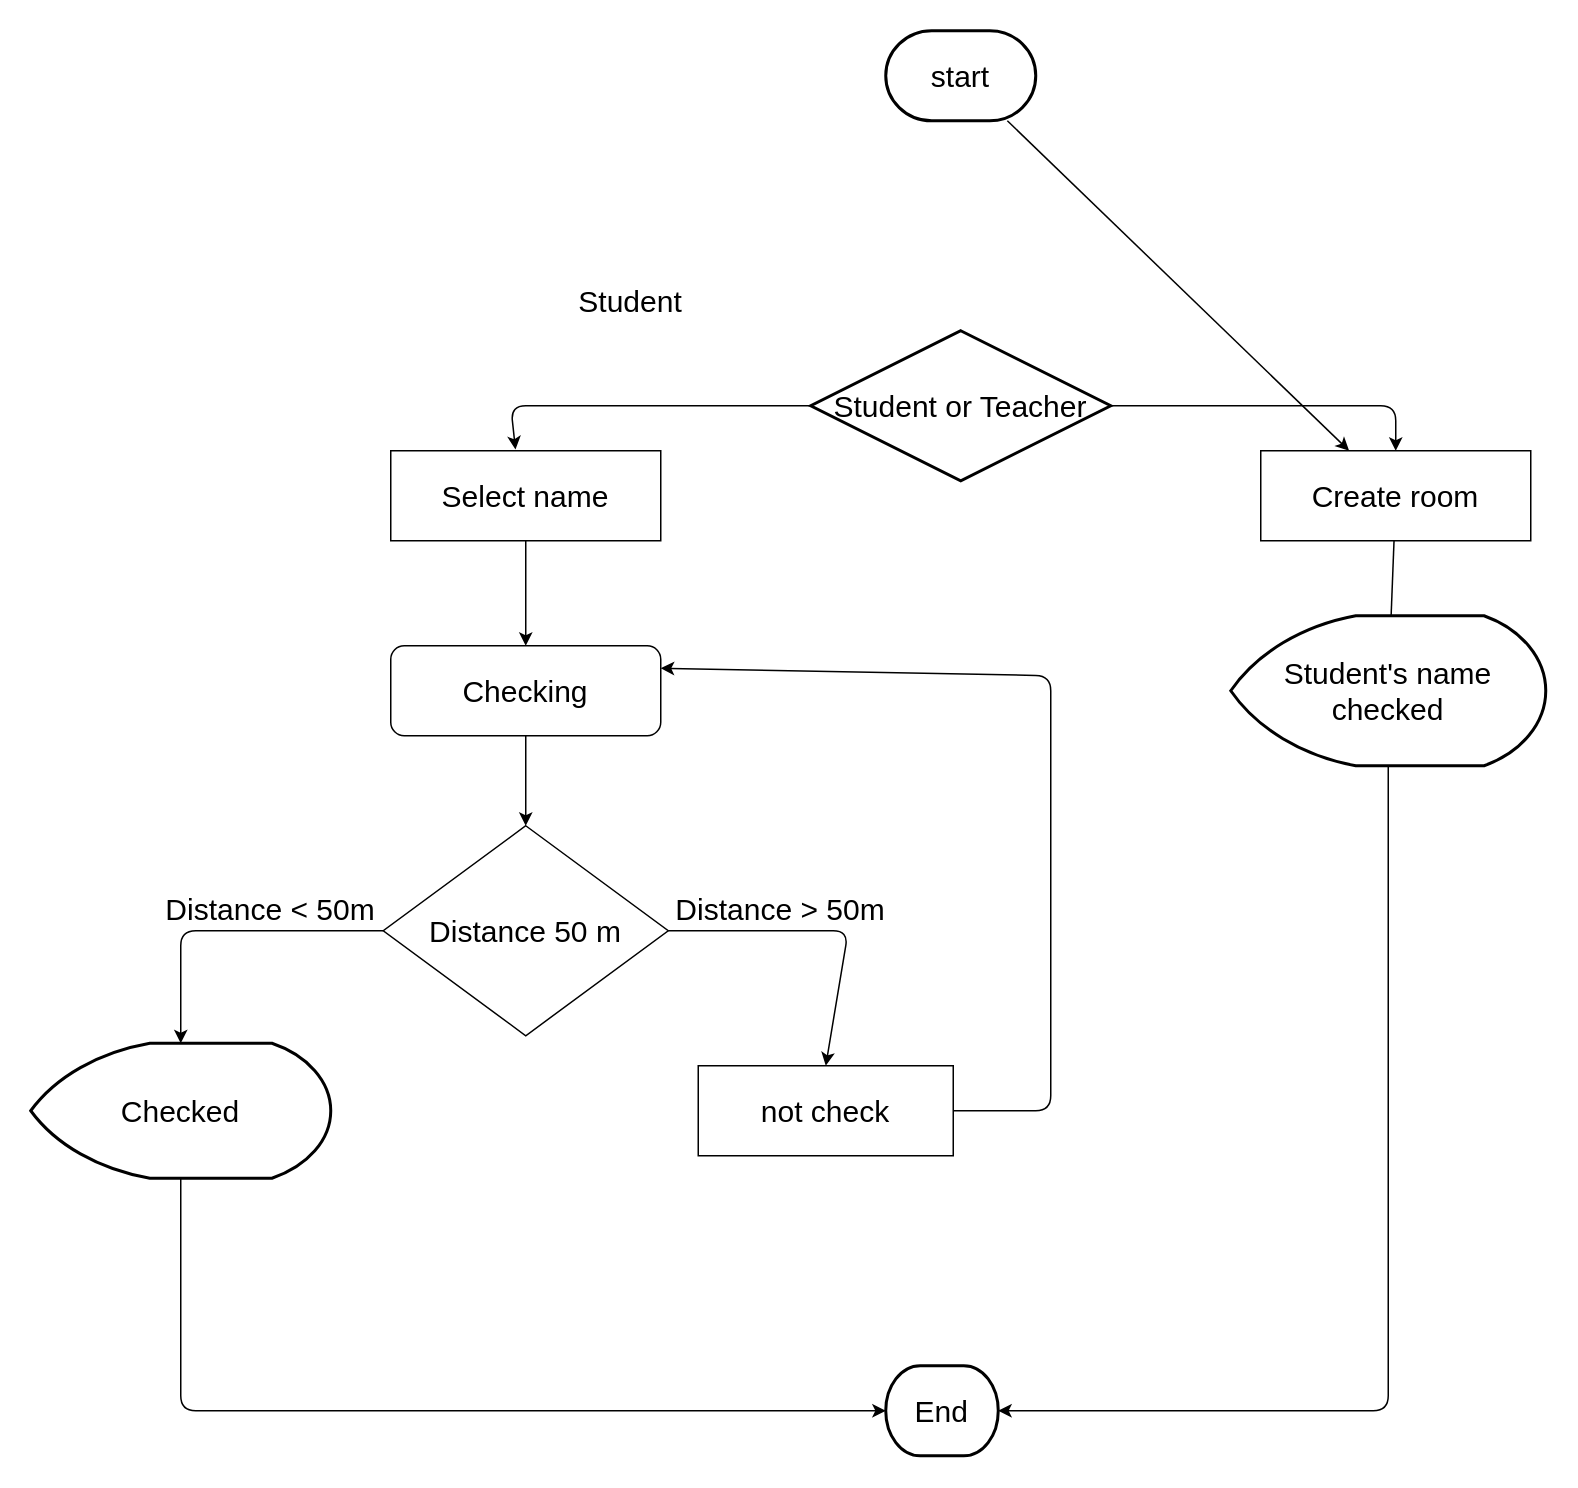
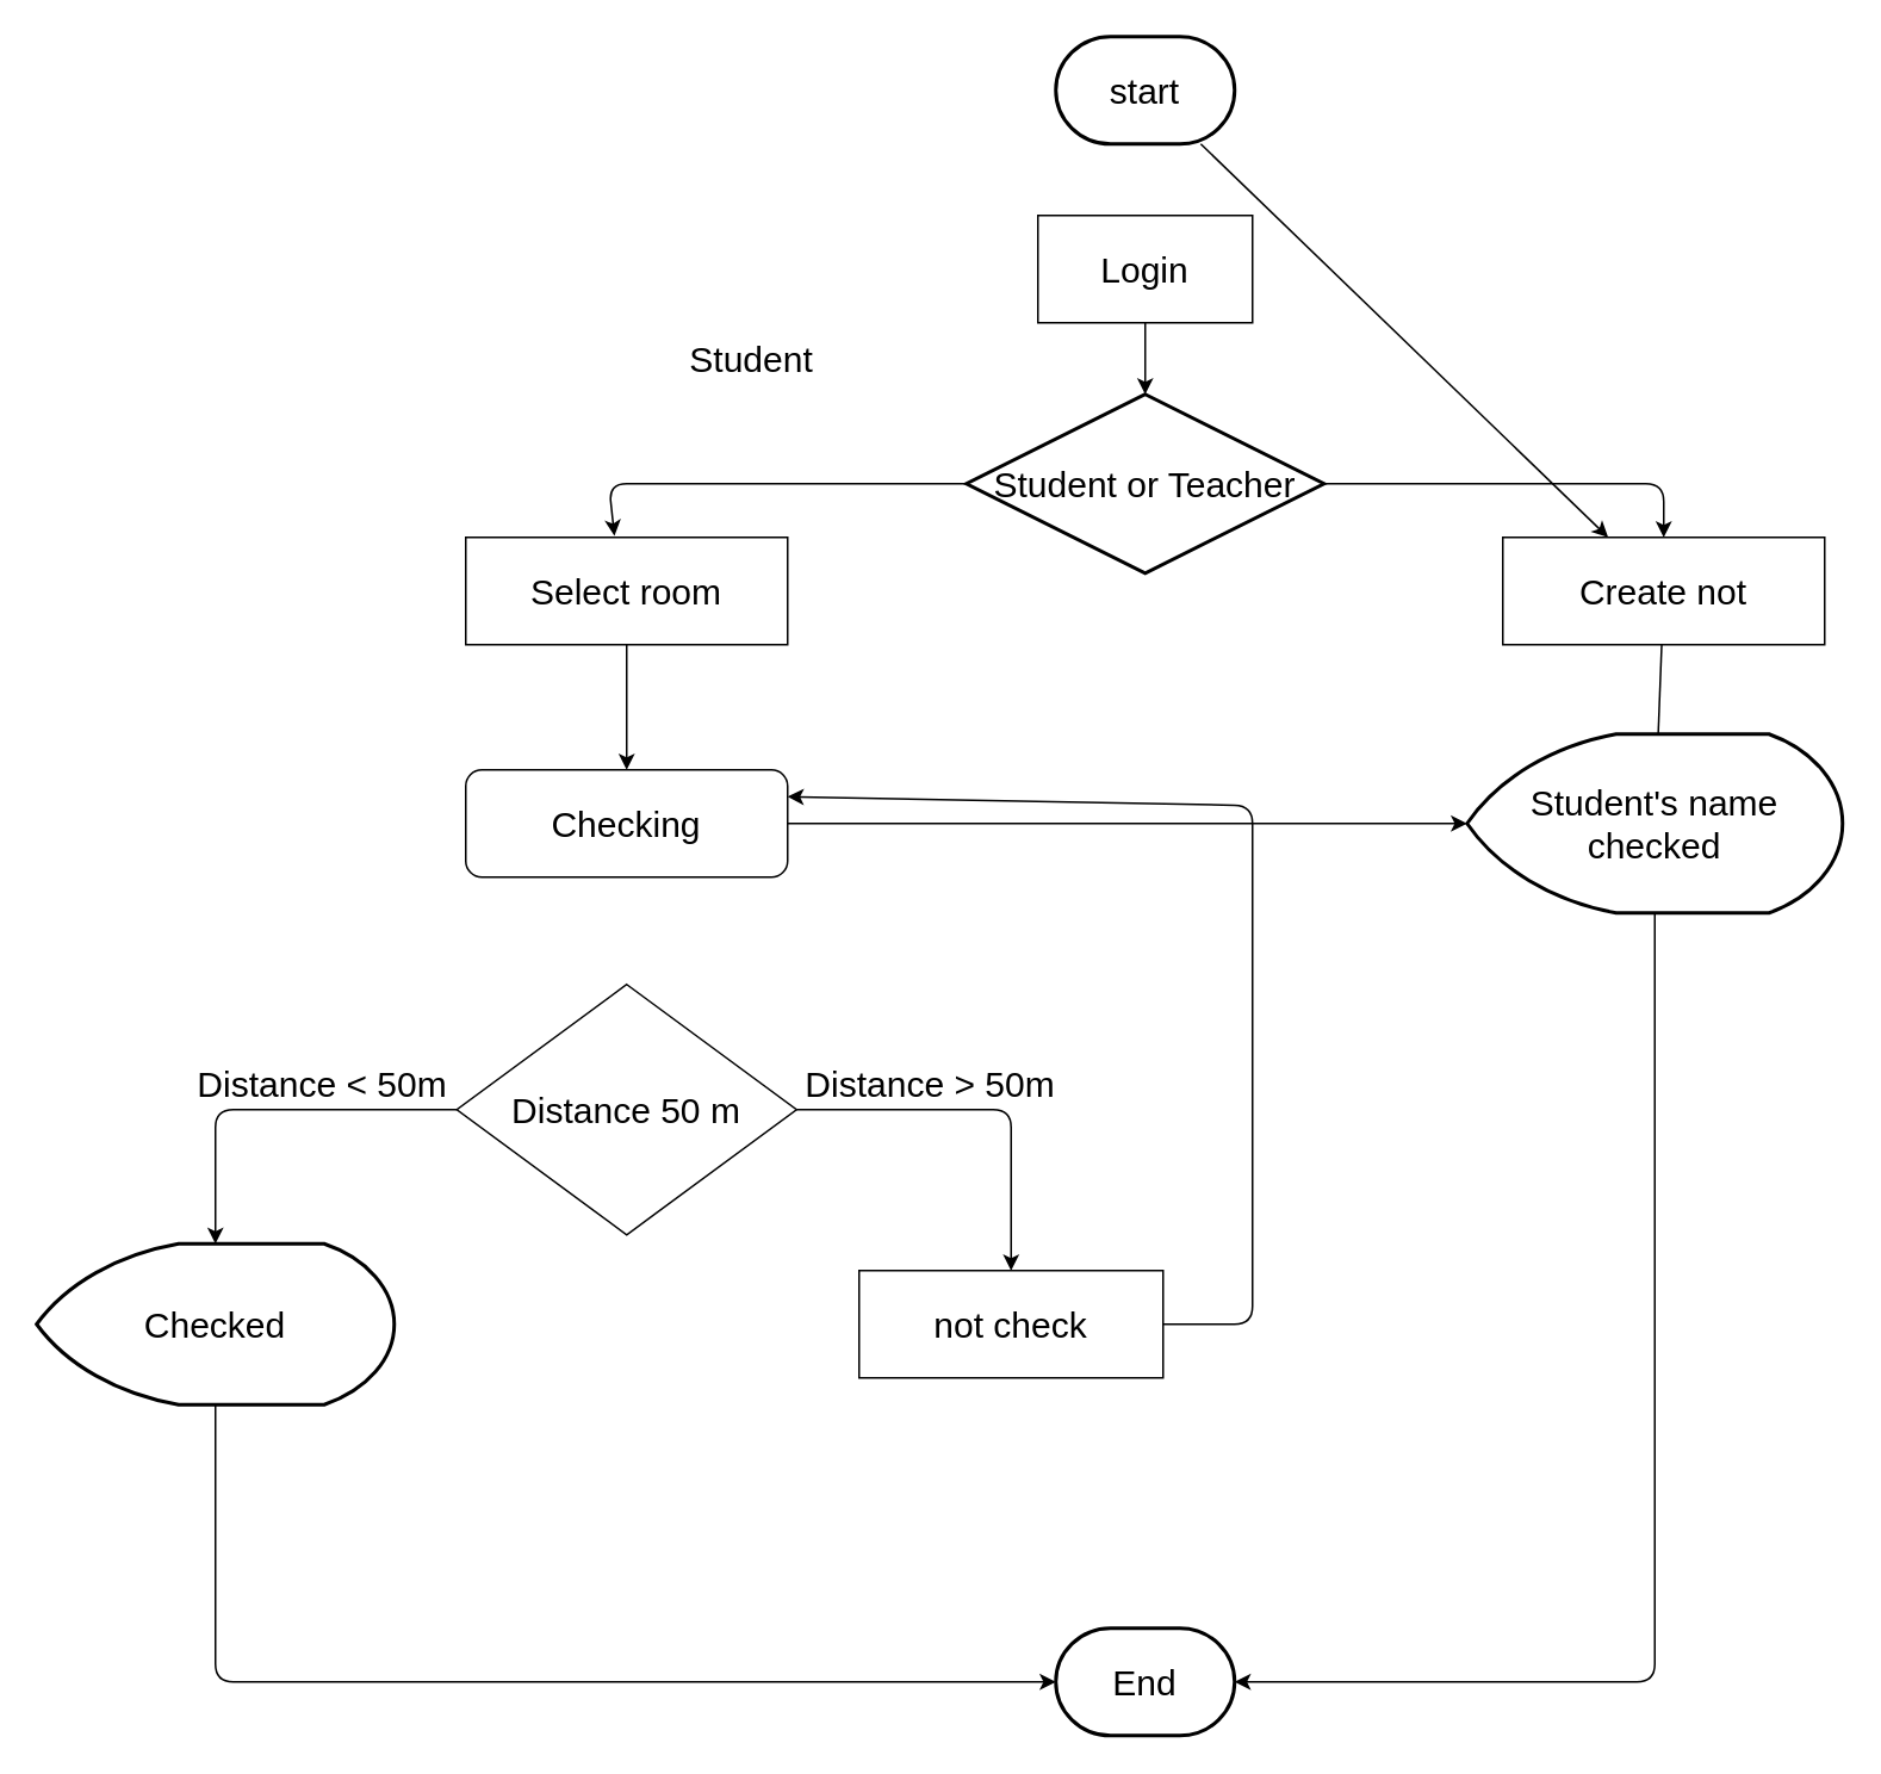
+ <mxCell id="8" value="&lt;font style=&quot;font-size: 20px;&quot;&gt;Login&lt;/font&gt;" style="rounded=0;whiteSpace=wrap;html=1;fontSize=20;" vertex="1" parent="1"><mxGeometry x="580" y="120" width="120" height="60" as="geometry" /></mxCell>
+ <mxCell id="7" value="" style="edgeStyle=none;html=1;fontSize=20;" edge="1" parent="1" source="8" target="6"><mxGeometry relative="1" as="geometry" /></mxCell>
- <mxCell id="10" value="Select name" style="rounded=0;whiteSpace=wrap;html=1;fontSize=20;" vertex="1" parent="1"><mxGeometry x="260" y="300" width="180" height="60" as="geometry" /></mxCell>
+ <mxCell id="10" value="Select room" style="rounded=0;whiteSpace=wrap;html=1;fontSize=20;" vertex="1" parent="1"><mxGeometry x="260" y="300" width="180" height="60" as="geometry" /></mxCell>
- <mxCell id="21" value="Create room" style="rounded=0;whiteSpace=wrap;html=1;fontSize=20;" vertex="1" parent="1"><mxGeometry x="840" y="300" width="180" height="60" as="geometry" /></mxCell>
+ <mxCell id="21" value="Create not" style="rounded=0;whiteSpace=wrap;html=1;fontSize=20;" vertex="1" parent="1"><mxGeometry x="840" y="300" width="180" height="60" as="geometry" /></mxCell>
- <mxCell id="11" value="" style="edgeStyle=none;html=1;fontSize=20;" edge="1" parent="1" source="12" target="15"><mxGeometry relative="1" as="geometry" /></mxCell>
+ <mxCell id="11" value="" style="edgeStyle=none;html=1;fontSize=20;" edge="1" parent="1" source="12" target="23"><mxGeometry relative="1" as="geometry" /></mxCell>
- <mxCell id="17" value="not check" style="rounded=0;whiteSpace=wrap;html=1;fontSize=20;" vertex="1" parent="1"><mxGeometry x="465" y="710" width="170" height="60" as="geometry" /></mxCell>
+ <mxCell id="17" value="not check" style="rounded=0;whiteSpace=wrap;html=1;fontSize=20;" vertex="1" parent="1"><mxGeometry x="480" y="710" width="170" height="60" as="geometry" /></mxCell>
- <mxCell id="24" value="End" style="strokeWidth=2;html=1;shape=mxgraph.flowchart.terminator;whiteSpace=wrap;fontSize=20;" vertex="1" parent="1"><mxGeometry x="590" y="910" width="75" height="60" as="geometry" /></mxCell>
+ <mxCell id="24" value="End" style="strokeWidth=2;html=1;shape=mxgraph.flowchart.terminator;whiteSpace=wrap;fontSize=20;" vertex="1" parent="1"><mxGeometry x="590" y="910" width="100" height="60" as="geometry" /></mxCell>
